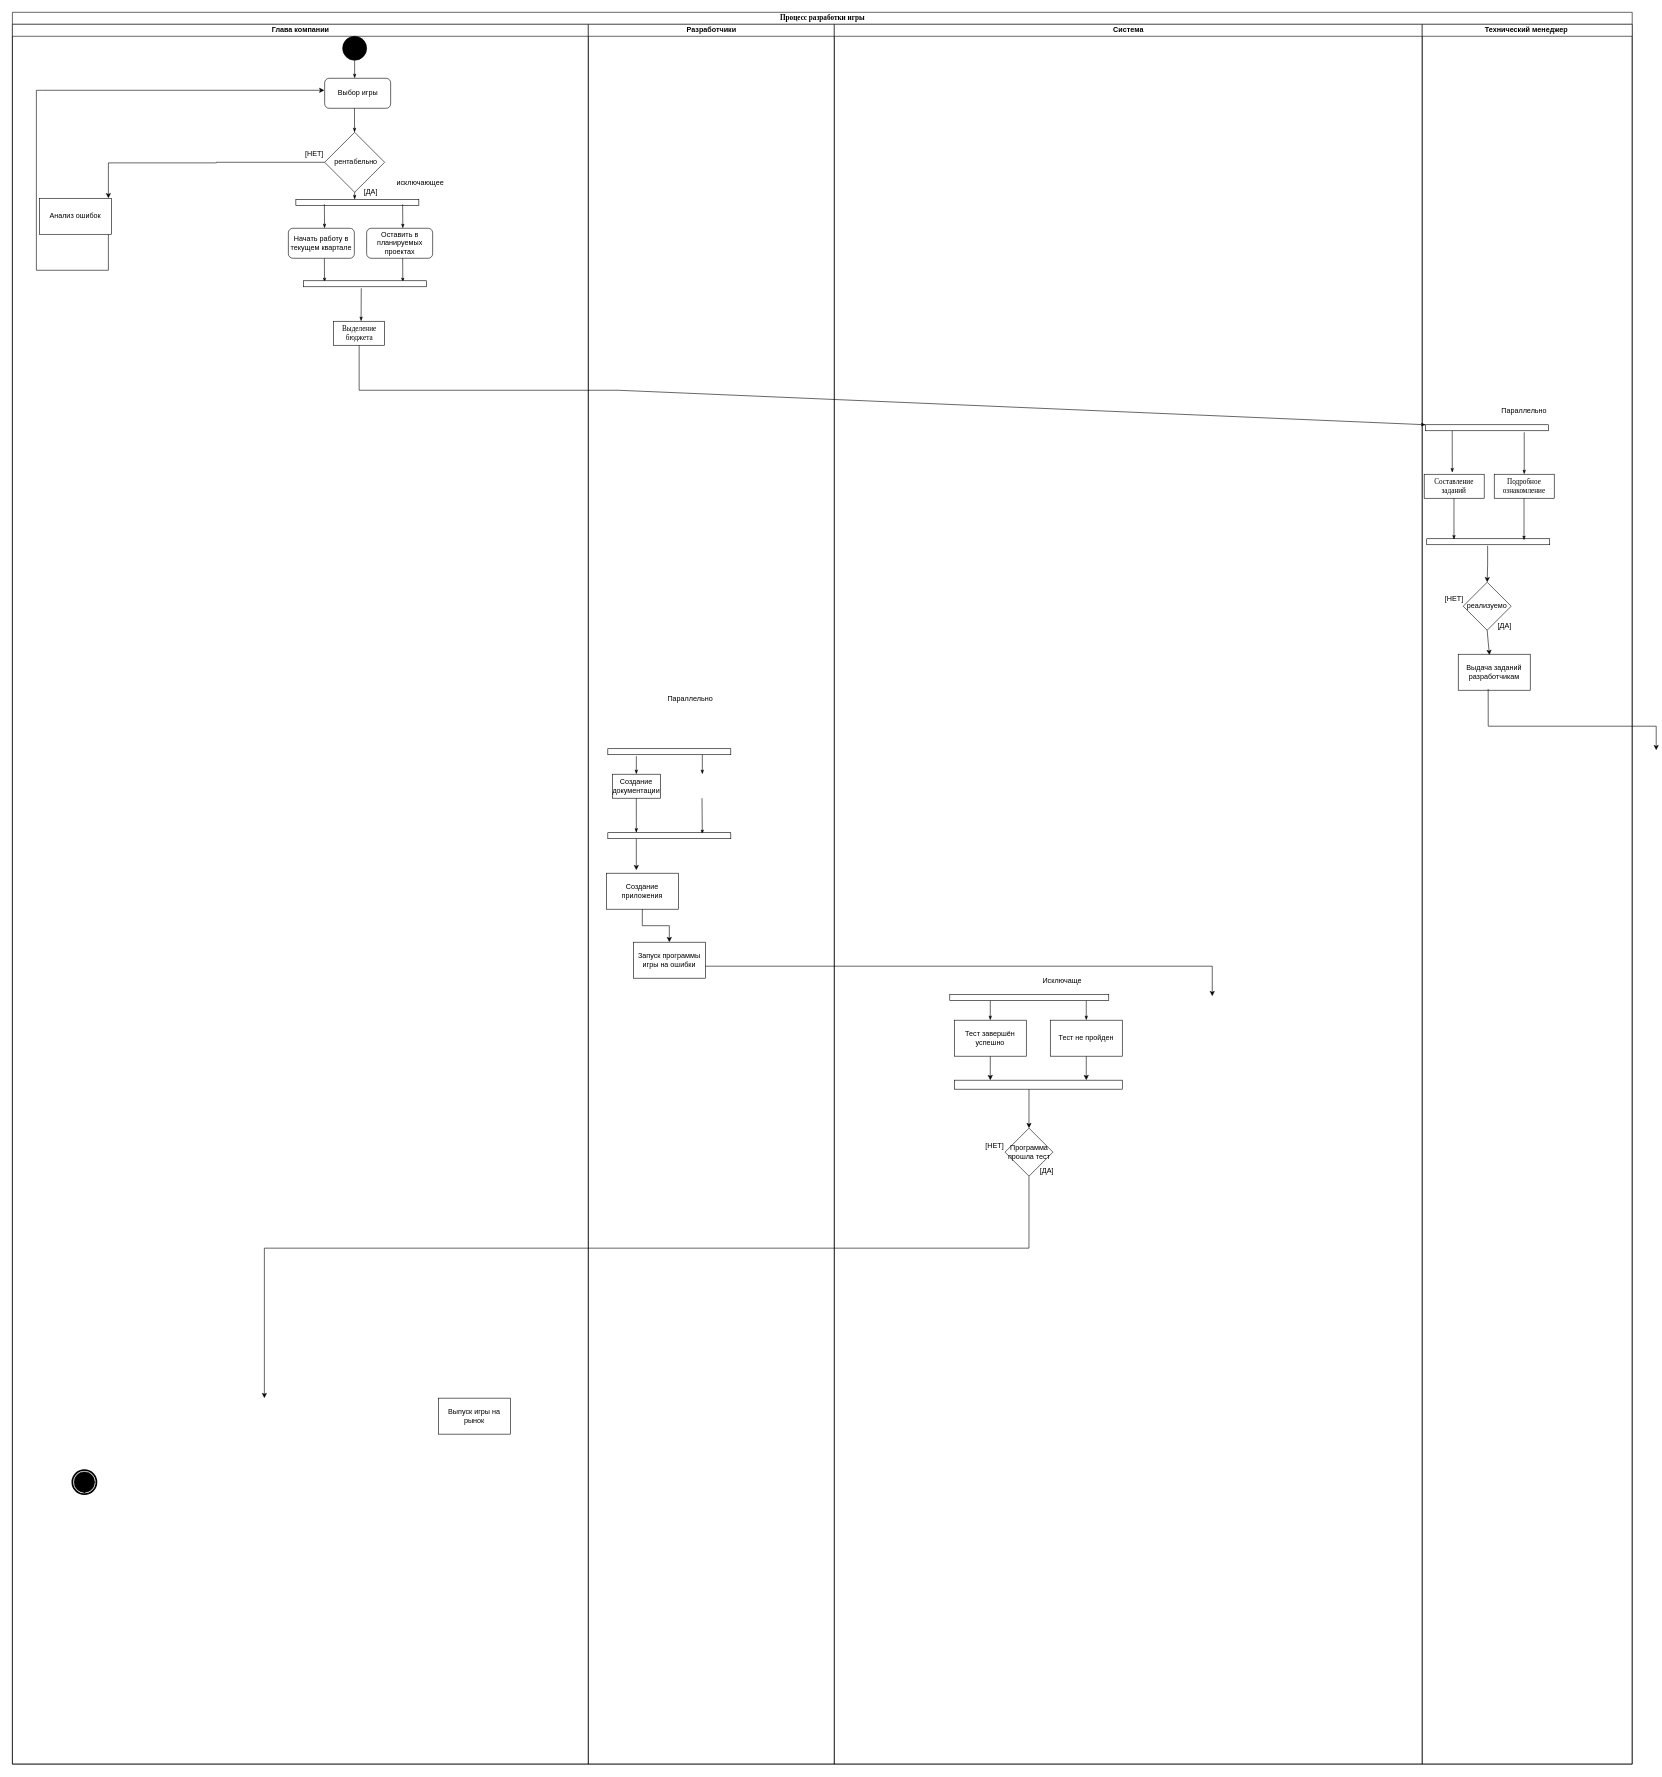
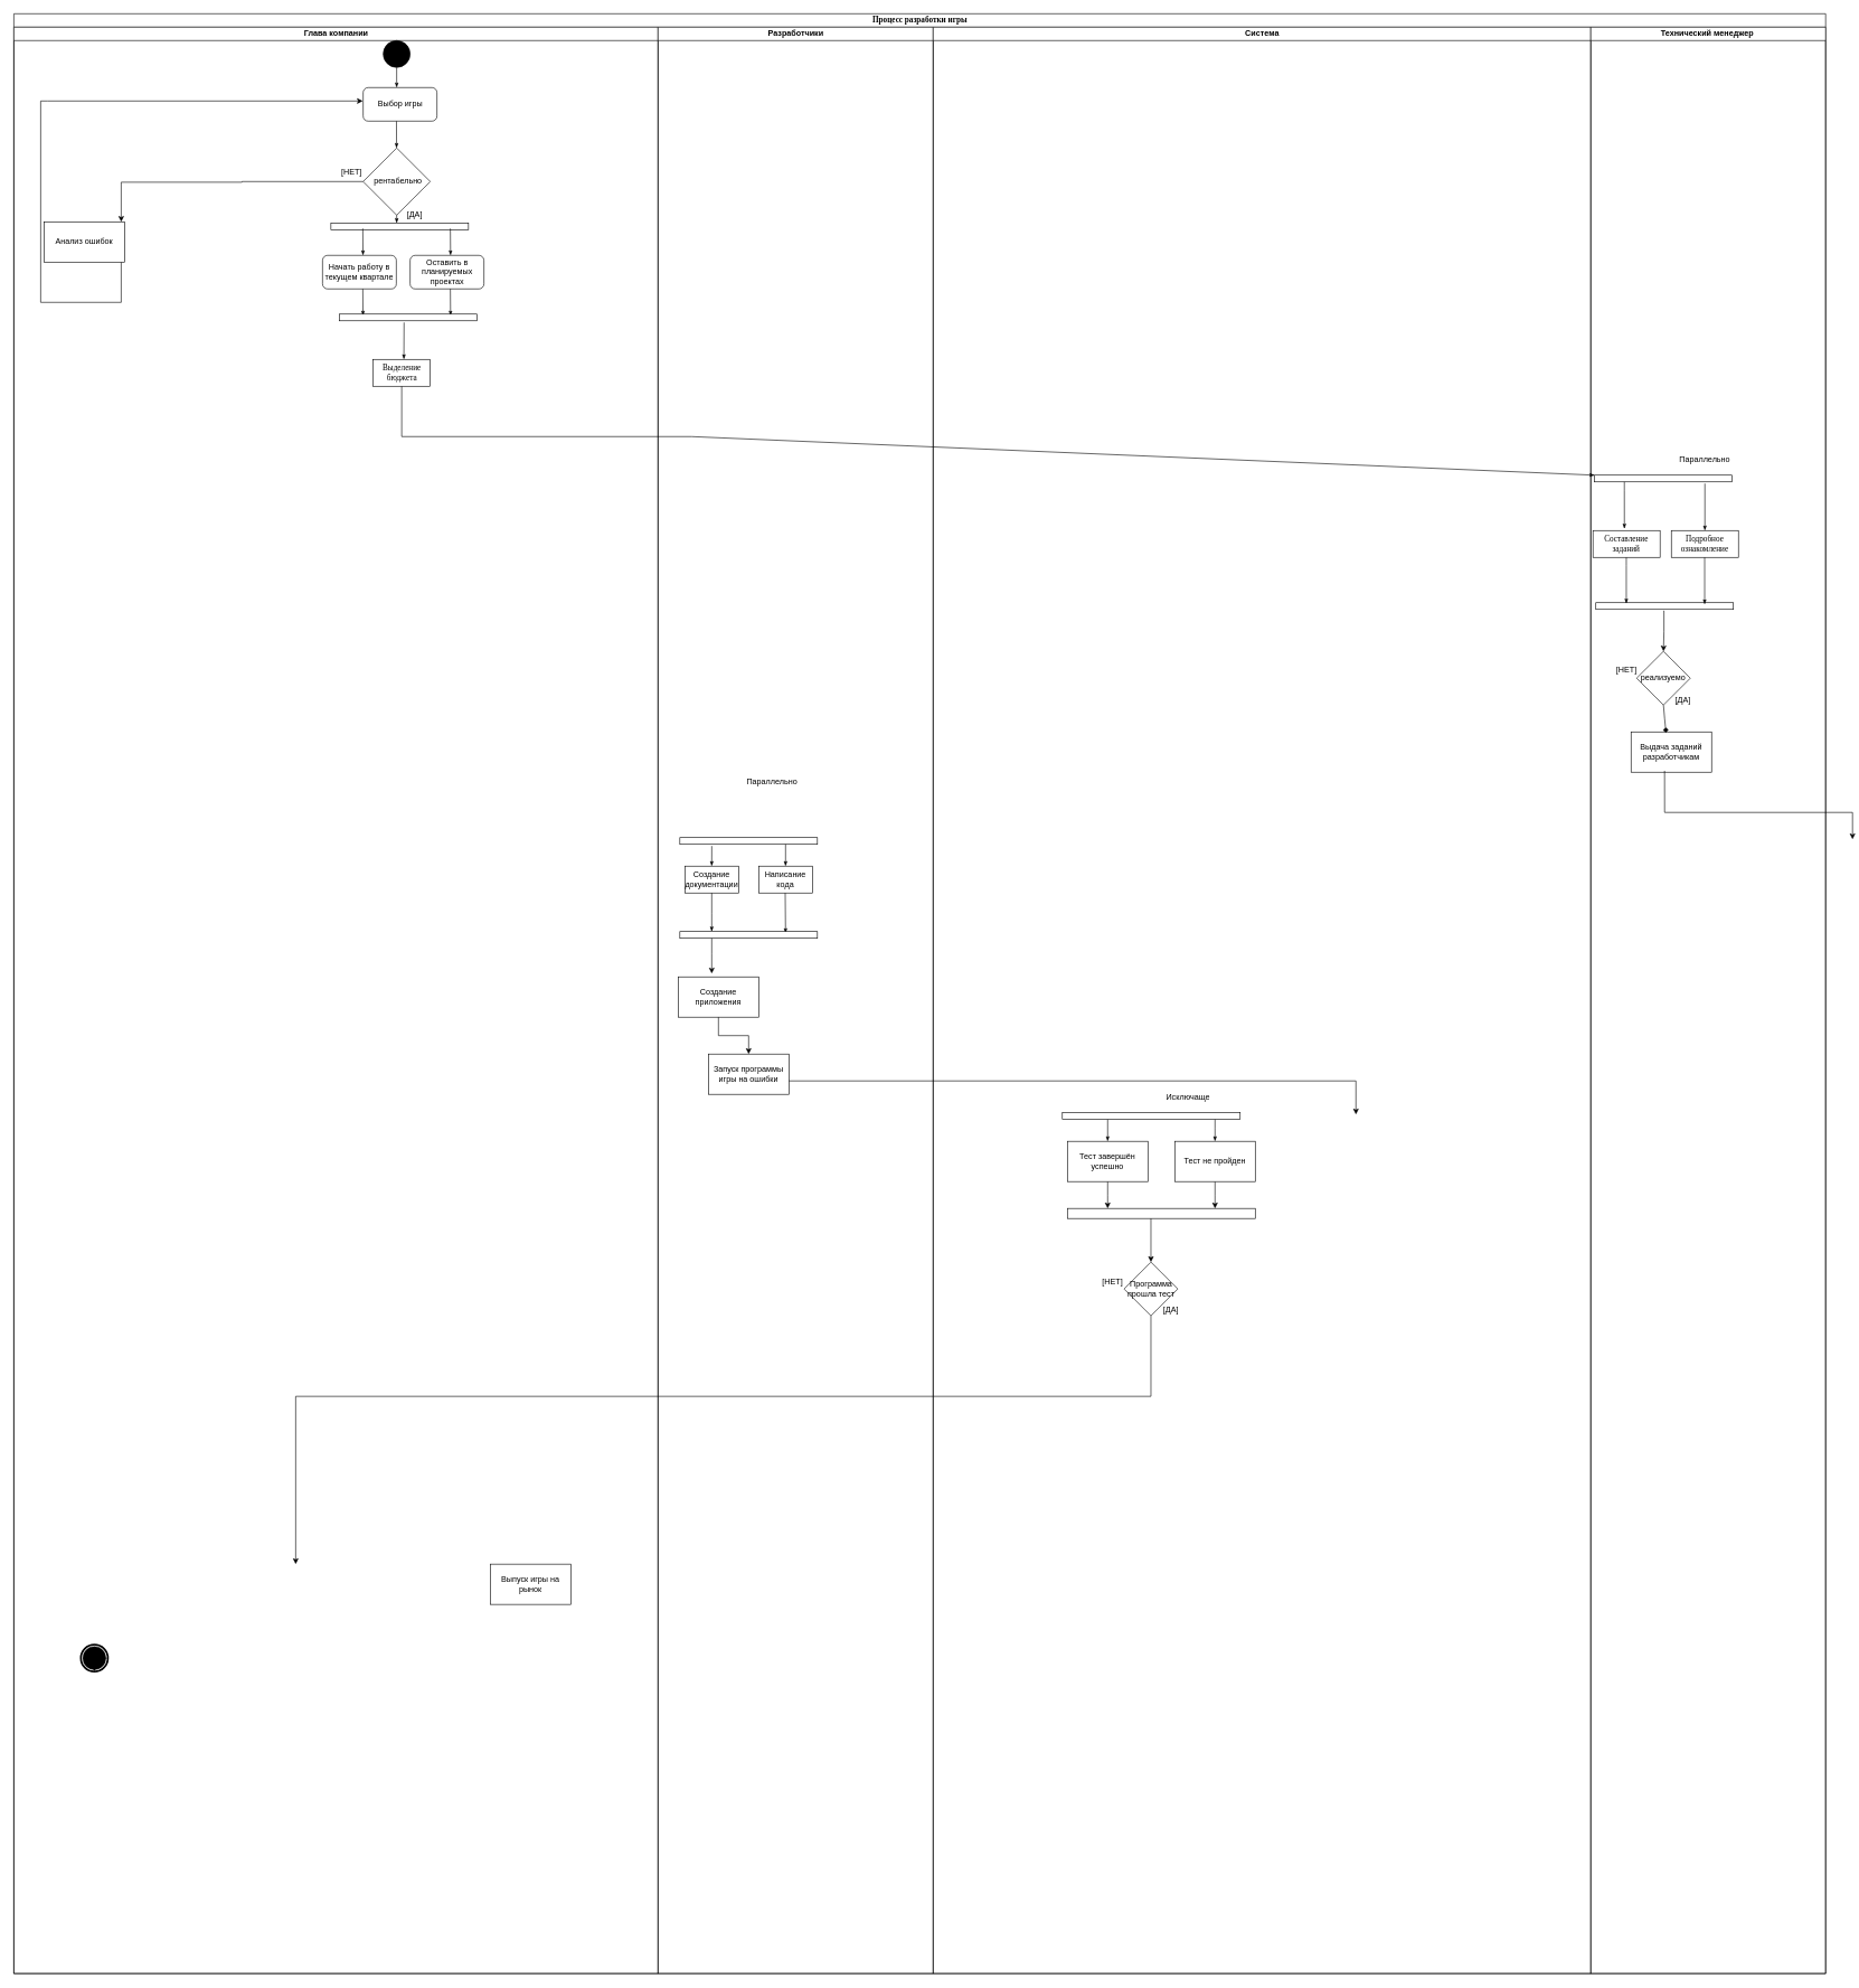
- <mxCell id="22" value="исключающее" style="text;html=1;strokeColor=none;fillColor=none;align=center;verticalAlign=middle;whiteSpace=wrap;rounded=0;" parent="3" vertex="1"><mxGeometry x="650" y="250" width="60" height="30" as="geometry" /></mxCell>
- <mxCell id="64" value="" style="endArrow=classic;html=1;rounded=0;exitX=0.5;exitY=1;exitDx=0;exitDy=0;entryX=0.434;entryY=0.022;entryDx=0;entryDy=0;entryPerimeter=0;" parent="59" source="62" target="63" edge="1"><mxGeometry width="50" height="50" relative="1" as="geometry"><mxPoint x="-371.75" y="1000" as="sourcePoint" /><mxPoint x="110" y="1050" as="targetPoint" /><Array as="points"><mxPoint x="110" y="1030" /></Array></mxGeometry></mxCell>
+ <mxCell id="64" value="" style="endArrow=diamond;html=1;rounded=0;exitX=0.5;exitY=1;exitDx=0;exitDy=0;entryX=0.434;entryY=0.022;entryDx=0;entryDy=0;entryPerimeter=0;" parent="59" source="62" target="63" edge="1"><mxGeometry width="50" height="50" relative="1" as="geometry"><mxPoint x="-371.75" y="1000" as="sourcePoint" /><mxPoint x="110" y="1050" as="targetPoint" /><Array as="points"><mxPoint x="110" y="1030" /></Array></mxGeometry></mxCell>
+ <mxCell id="31" value="Написание кода" style="rounded=0;whiteSpace=wrap;html=1;" parent="29" vertex="1"><mxGeometry x="150" y="1250" width="80" height="40" as="geometry" /></mxCell>
